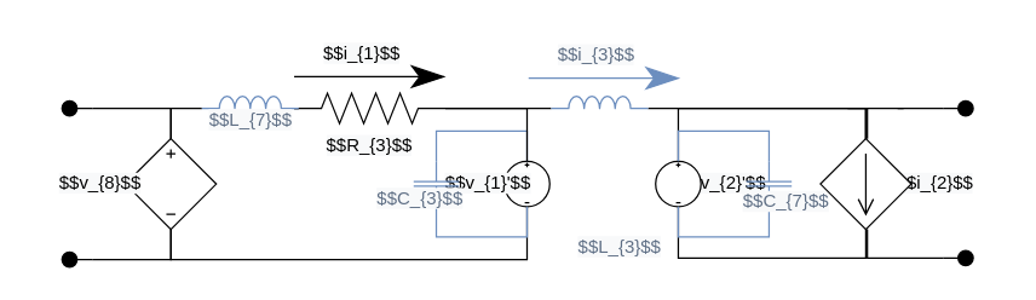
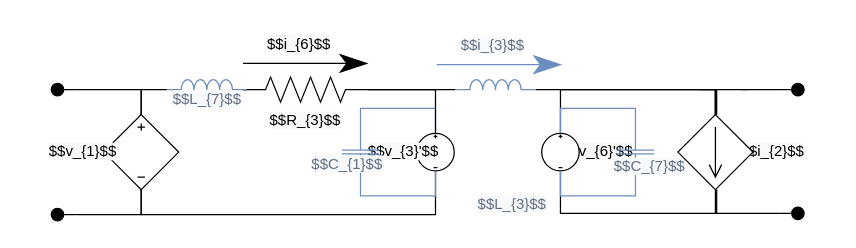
- <mxCell id="19" value="&lt;span style=&quot;color: rgb(0 , 0 , 0) ; font-family: &amp;#34;helvetica&amp;#34; ; font-size: 12px ; font-style: normal ; font-weight: 400 ; letter-spacing: normal ; text-align: center ; text-indent: 0px ; text-transform: none ; word-spacing: 0px ; background-color: rgb(248 , 249 , 250) ; display: inline ; float: none&quot;&gt;$$i_{1}$$&lt;/span&gt;" style="text;whiteSpace=wrap;html=1;labelPosition=center;verticalLabelPosition=middle;align=center;verticalAlign=middle;" parent="1" vertex="1"><mxGeometry x="194" y="20" width="90" height="30" as="geometry" /></mxCell>
+ <mxCell id="19" value="&lt;span style=&quot;color: rgb(0 , 0 , 0) ; font-family: &amp;#34;helvetica&amp;#34; ; font-size: 12px ; font-style: normal ; font-weight: 400 ; letter-spacing: normal ; text-align: center ; text-indent: 0px ; text-transform: none ; word-spacing: 0px ; background-color: rgb(248 , 249 , 250) ; display: inline ; float: none&quot;&gt;$$i_{6}$$&lt;/span&gt;" style="text;whiteSpace=wrap;html=1;labelPosition=center;verticalLabelPosition=middle;align=center;verticalAlign=middle;" parent="1" vertex="1"><mxGeometry x="194" y="20" width="90" height="30" as="geometry" /></mxCell>
- <mxCell id="16" value="&lt;span style=&quot;color: rgb(0 , 0 , 0) ; font-family: &amp;#34;helvetica&amp;#34; ; font-size: 12px ; font-style: normal ; font-weight: 400 ; letter-spacing: normal ; text-align: center ; text-indent: 0px ; text-transform: none ; word-spacing: 0px ; background-color: rgb(248 , 249 , 250) ; display: inline ; float: none&quot;&gt;$$v_{8}$$&lt;/span&gt;" style="text;whiteSpace=wrap;html=1;labelPosition=center;verticalLabelPosition=middle;align=center;verticalAlign=middle;" parent="1" vertex="1"><mxGeometry x="20.5" y="106" width="90" height="30" as="geometry" /></mxCell>
+ <mxCell id="16" value="&lt;span style=&quot;color: rgb(0 , 0 , 0) ; font-family: &amp;#34;helvetica&amp;#34; ; font-size: 12px ; font-style: normal ; font-weight: 400 ; letter-spacing: normal ; text-align: center ; text-indent: 0px ; text-transform: none ; word-spacing: 0px ; background-color: rgb(248 , 249 , 250) ; display: inline ; float: none&quot;&gt;$$v_{1}$$&lt;/span&gt;" style="text;whiteSpace=wrap;html=1;labelPosition=center;verticalLabelPosition=middle;align=center;verticalAlign=middle;" parent="1" vertex="1"><mxGeometry x="20.5" y="106" width="90" height="30" as="geometry" /></mxCell>
- <mxCell id="25" value="&lt;span style=&quot;color: rgb(0 , 0 , 0) ; font-family: &amp;#34;helvetica&amp;#34; ; font-size: 12px ; font-style: normal ; font-weight: 400 ; letter-spacing: normal ; text-align: center ; text-indent: 0px ; text-transform: none ; word-spacing: 0px ; background-color: rgb(248 , 249 , 250) ; display: inline ; float: none&quot;&gt;$$v_{1}'$$&lt;/span&gt;" style="text;whiteSpace=wrap;html=1;labelPosition=center;verticalLabelPosition=middle;align=center;verticalAlign=middle;" parent="1" vertex="1"><mxGeometry x="300" y="113.5" width="45" height="15" as="geometry" /></mxCell>
+ <mxCell id="25" value="&lt;span style=&quot;color: rgb(0 , 0 , 0) ; font-family: &amp;#34;helvetica&amp;#34; ; font-size: 12px ; font-style: normal ; font-weight: 400 ; letter-spacing: normal ; text-align: center ; text-indent: 0px ; text-transform: none ; word-spacing: 0px ; background-color: rgb(248 , 249 , 250) ; display: inline ; float: none&quot;&gt;$$v_{3}'$$&lt;/span&gt;" style="text;whiteSpace=wrap;html=1;labelPosition=center;verticalLabelPosition=middle;align=center;verticalAlign=middle;" parent="1" vertex="1"><mxGeometry x="300" y="113.5" width="45" height="15" as="geometry" /></mxCell>
- <mxCell id="20" value="&lt;span style=&quot;color: rgb(0 , 0 , 0) ; font-family: &amp;#34;helvetica&amp;#34; ; font-size: 12px ; font-style: normal ; font-weight: 400 ; letter-spacing: normal ; text-align: center ; text-indent: 0px ; text-transform: none ; word-spacing: 0px ; background-color: rgb(248 , 249 , 250) ; display: inline ; float: none&quot;&gt;$$v_{2}'$$&lt;/span&gt;" style="text;whiteSpace=wrap;html=1;labelPosition=center;verticalLabelPosition=middle;align=center;verticalAlign=middle;" parent="1" vertex="1"><mxGeometry x="433" y="106" width="90" height="30" as="geometry" /></mxCell>
+ <mxCell id="20" value="&lt;span style=&quot;color: rgb(0 , 0 , 0) ; font-family: &amp;#34;helvetica&amp;#34; ; font-size: 12px ; font-style: normal ; font-weight: 400 ; letter-spacing: normal ; text-align: center ; text-indent: 0px ; text-transform: none ; word-spacing: 0px ; background-color: rgb(248 , 249 , 250) ; display: inline ; float: none&quot;&gt;$$v_{6}'$$&lt;/span&gt;" style="text;whiteSpace=wrap;html=1;labelPosition=center;verticalLabelPosition=middle;align=center;verticalAlign=middle;" parent="1" vertex="1"><mxGeometry x="433" y="106" width="90" height="30" as="geometry" /></mxCell>
- <mxCell id="29" value="&lt;span style=&quot;font-family: helvetica; font-size: 12px; font-style: normal; font-weight: 400; letter-spacing: normal; text-align: center; text-indent: 0px; text-transform: none; word-spacing: 0px; background-color: rgb(248, 249, 250); display: inline; float: none;&quot;&gt;$$C_{3}$$&lt;/span&gt;" style="text;whiteSpace=wrap;html=1;labelPosition=center;verticalLabelPosition=middle;align=center;verticalAlign=middle;fontColor=#5F6F85;" parent="1" vertex="1"><mxGeometry x="255" y="123.5" width="45" height="15" as="geometry" /></mxCell>
+ <mxCell id="29" value="&lt;span style=&quot;font-family: helvetica; font-size: 12px; font-style: normal; font-weight: 400; letter-spacing: normal; text-align: center; text-indent: 0px; text-transform: none; word-spacing: 0px; background-color: rgb(248, 249, 250); display: inline; float: none;&quot;&gt;$$C_{1}$$&lt;/span&gt;" style="text;whiteSpace=wrap;html=1;labelPosition=center;verticalLabelPosition=middle;align=center;verticalAlign=middle;fontColor=#5F6F85;" parent="1" vertex="1"><mxGeometry x="255" y="123.5" width="45" height="15" as="geometry" /></mxCell>
